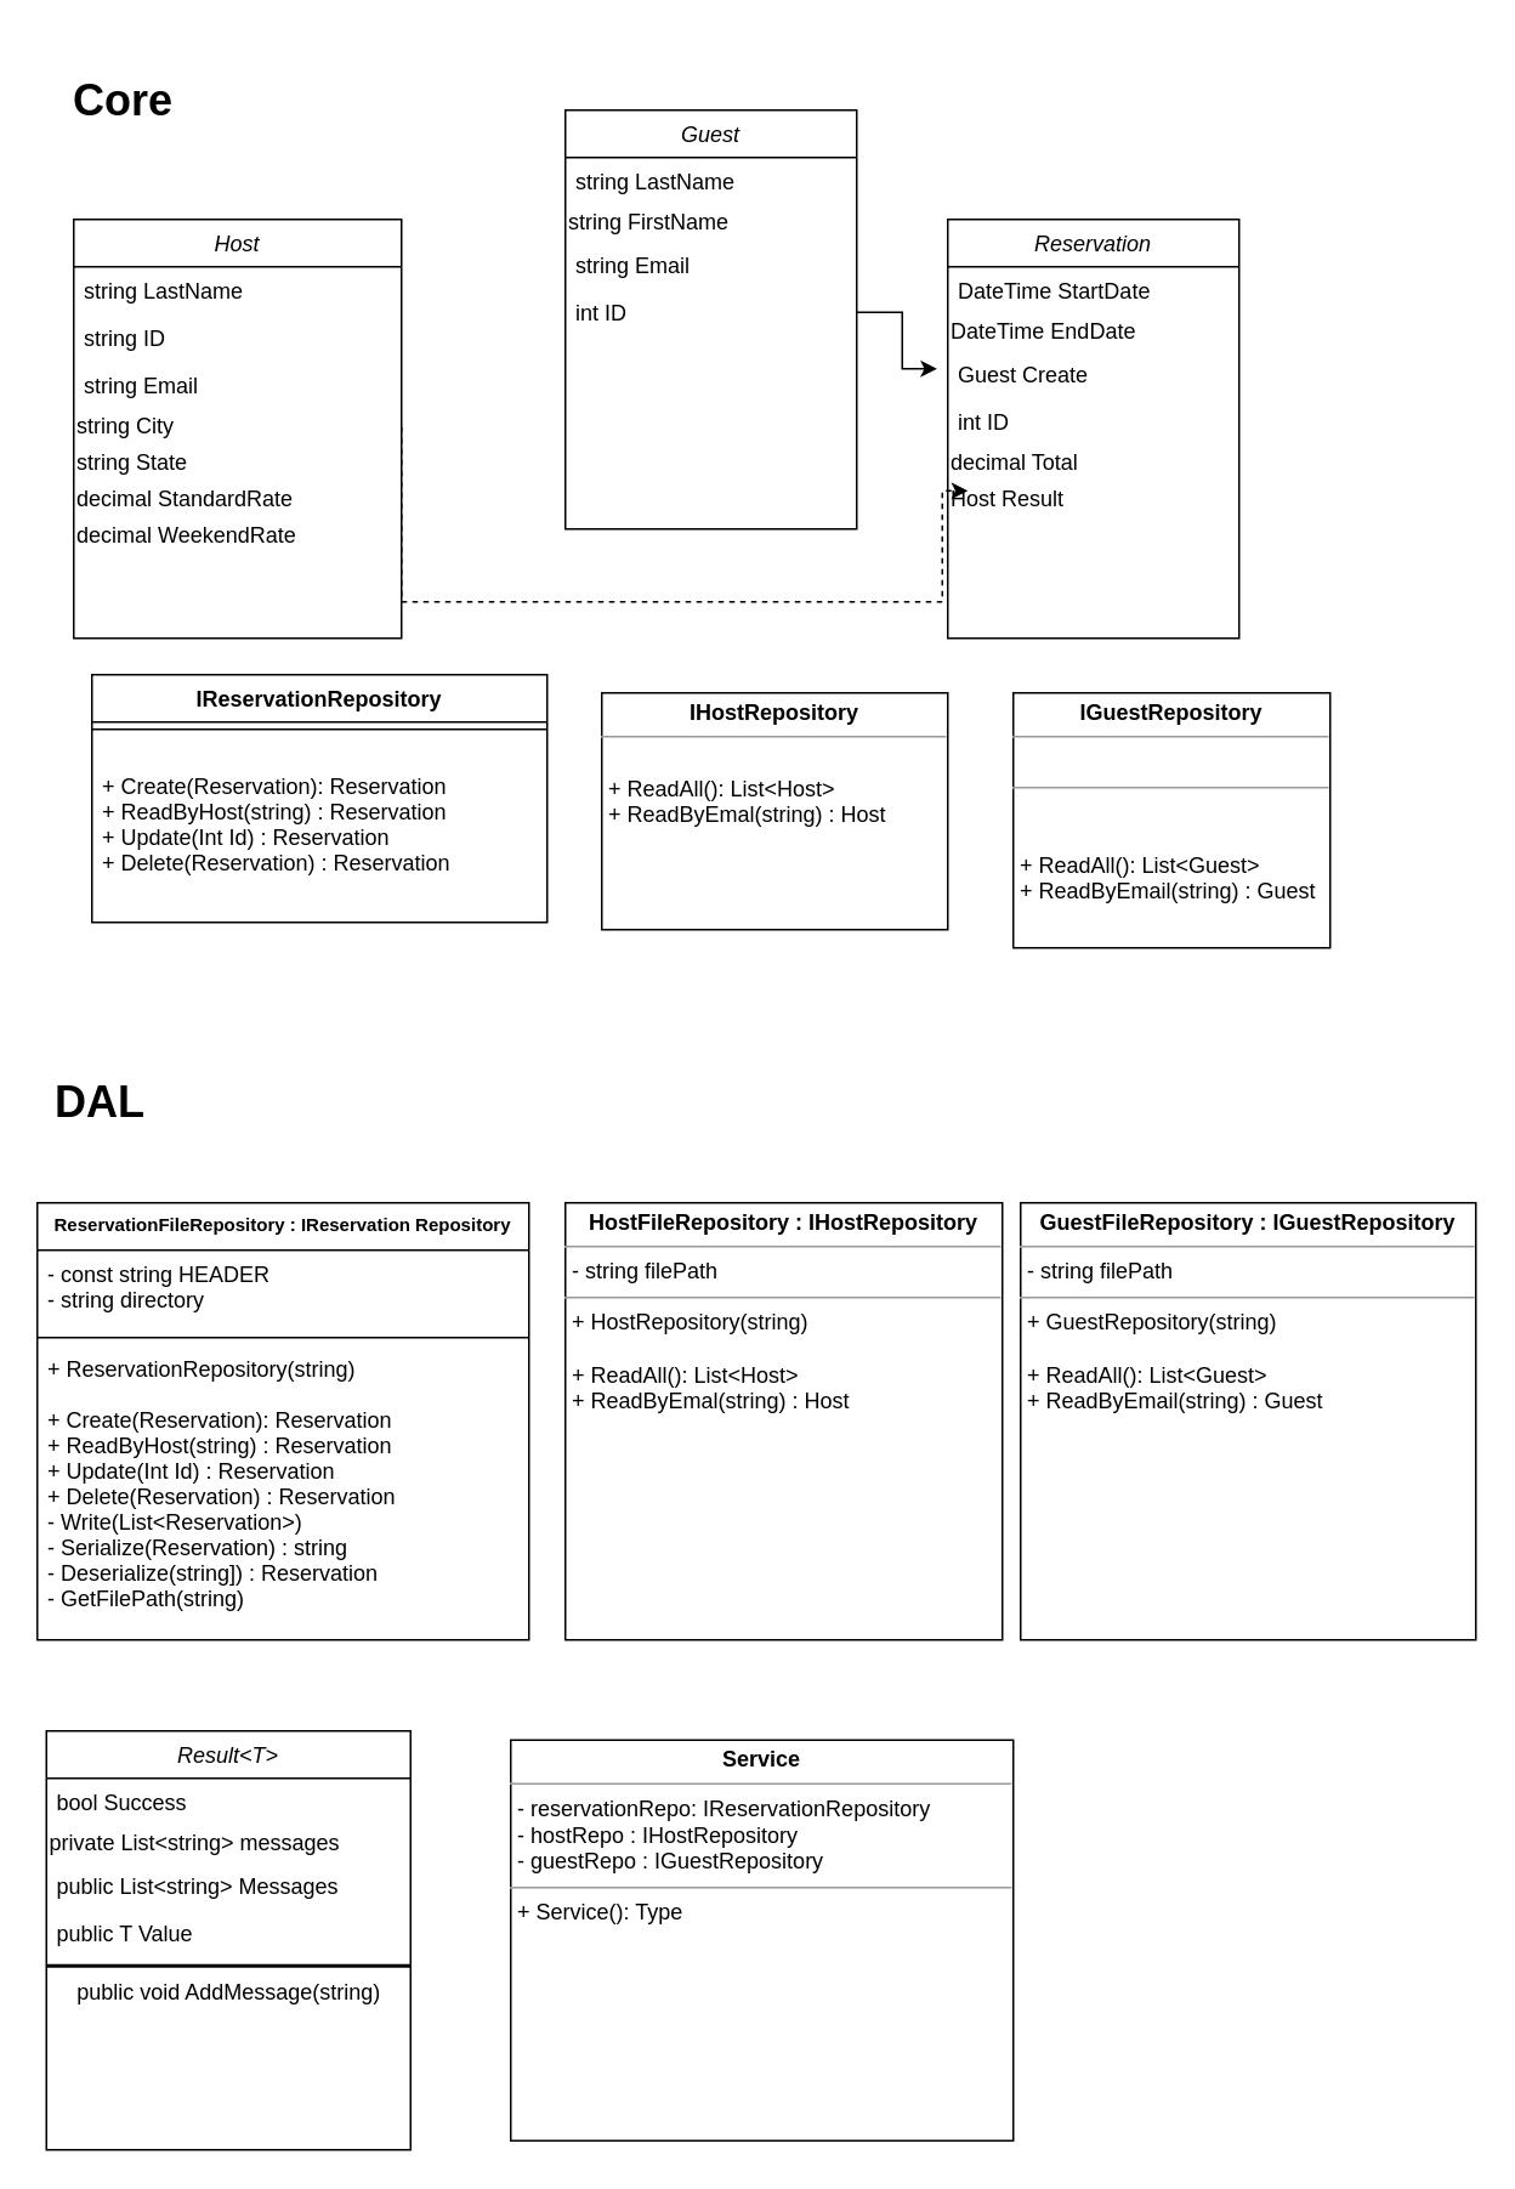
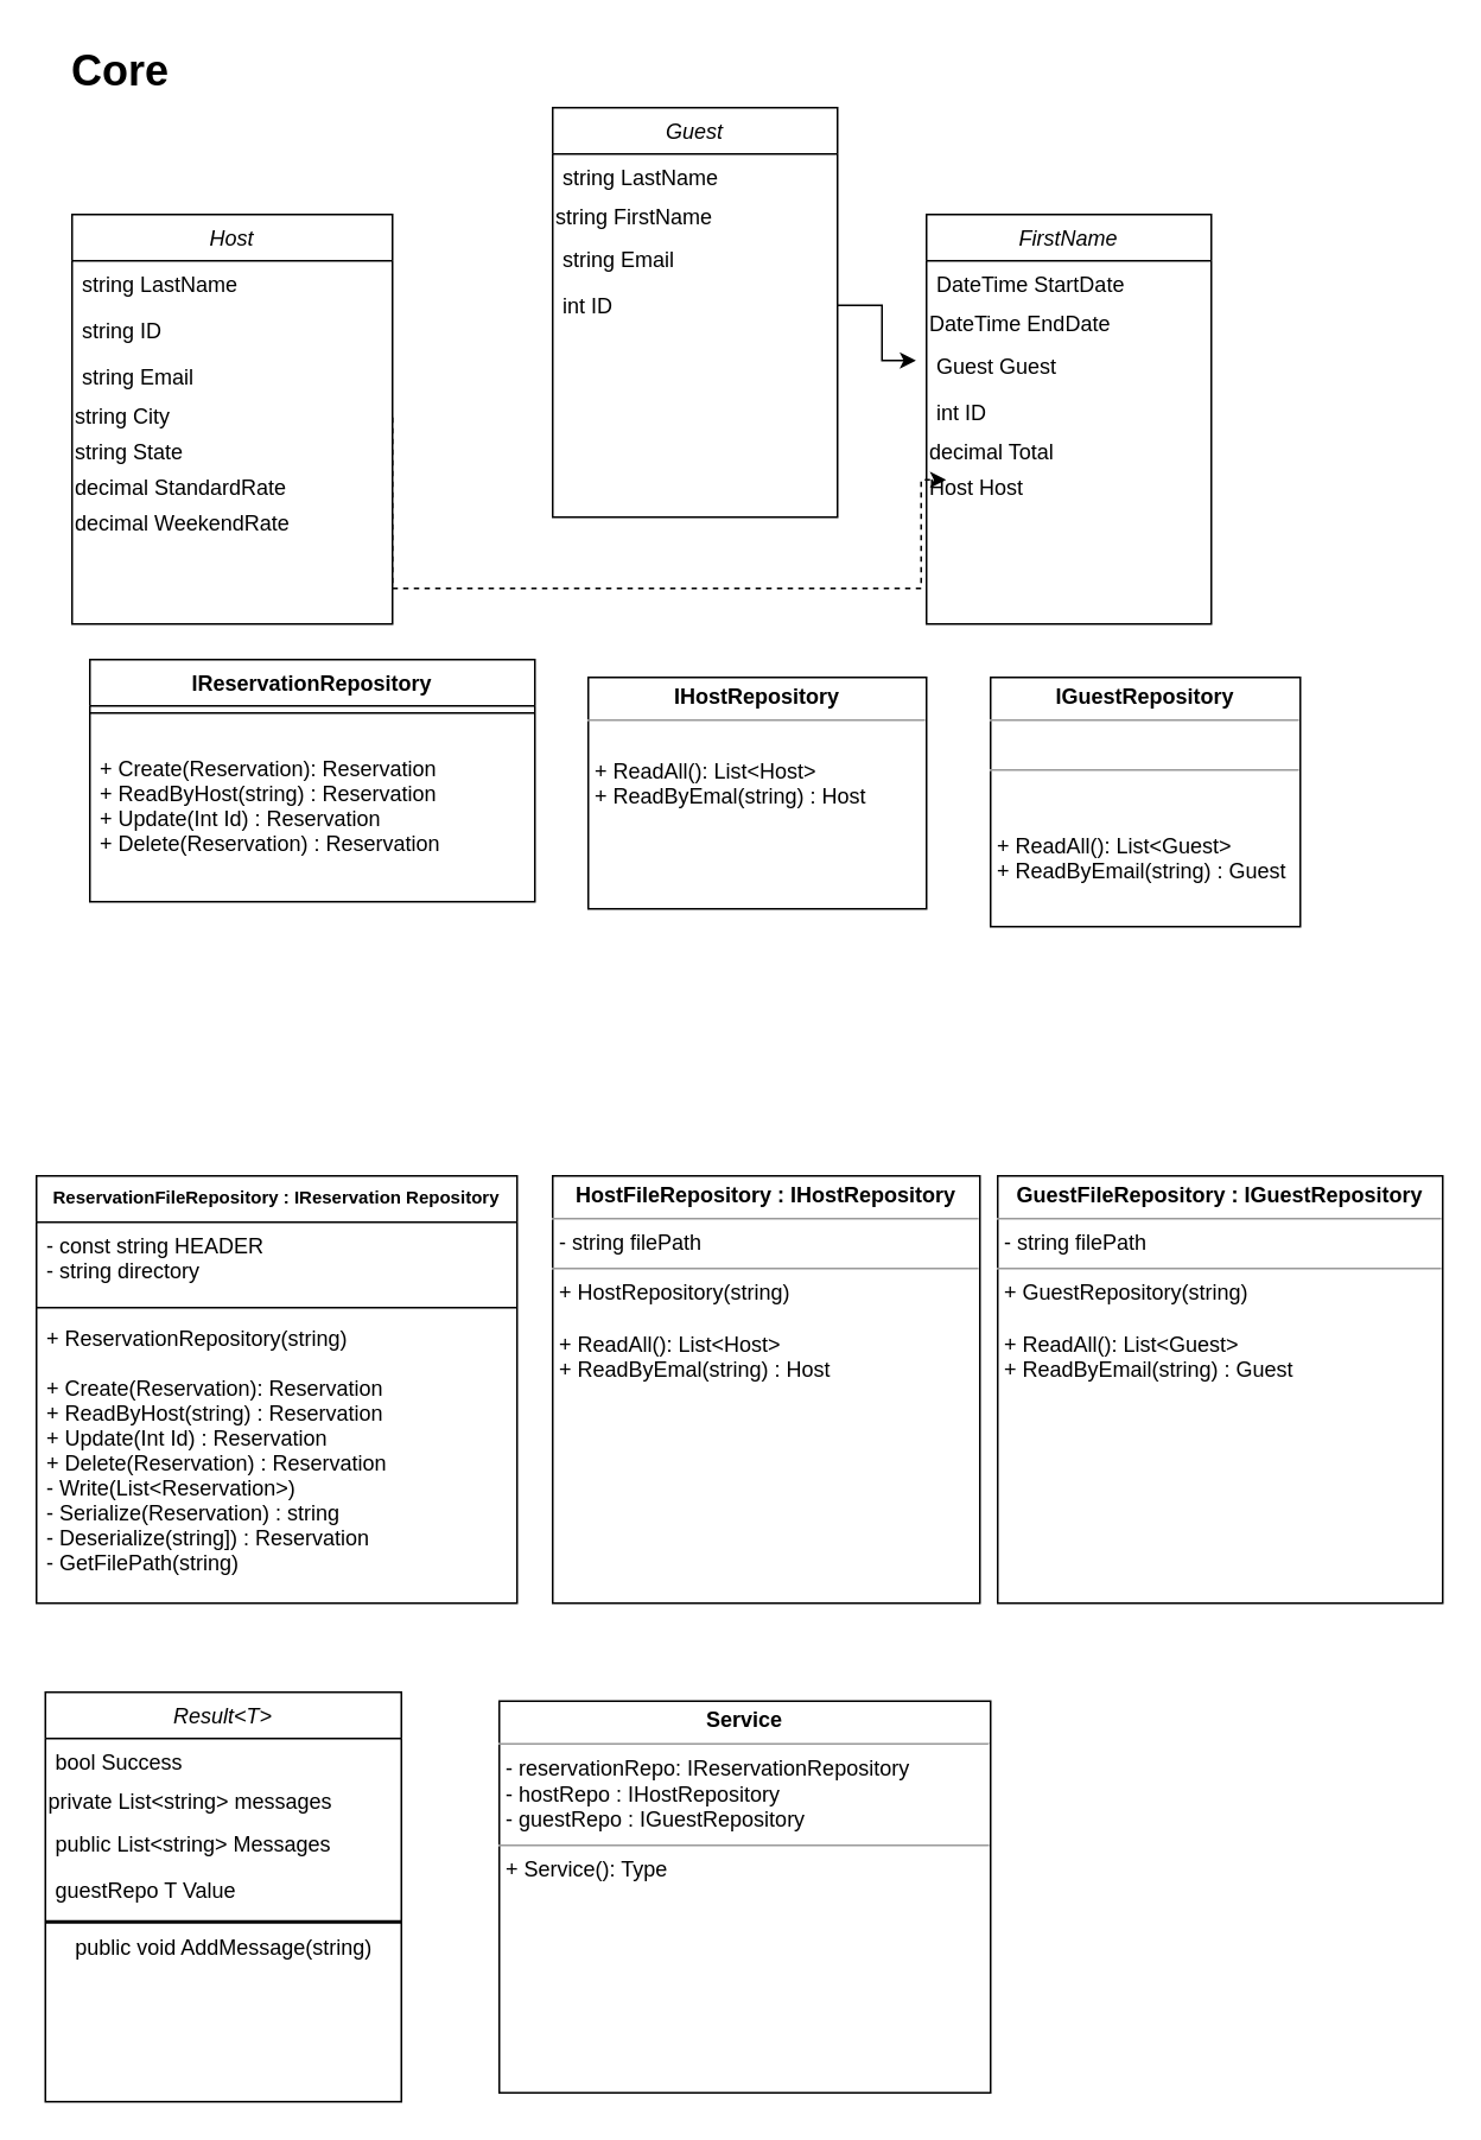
- <mxCell id="30" value="&lt;h1&gt;Core&lt;/h1&gt;&lt;p&gt;&lt;br&gt;&lt;/p&gt;" style="text;html=1;strokeColor=none;fillColor=none;spacing=5;spacingTop=-20;whiteSpace=wrap;overflow=hidden;rounded=0;align=left;" parent="1" vertex="1"><mxGeometry x="35" y="35" width="190" height="40" as="geometry" /></mxCell>
+ <mxCell id="30" value="&lt;h1&gt;Core&lt;/h1&gt;&lt;p&gt;&lt;br&gt;&lt;/p&gt;" style="text;html=1;strokeColor=none;fillColor=none;spacing=5;spacingTop=-20;whiteSpace=wrap;overflow=hidden;rounded=0;align=left;" parent="1" vertex="1"><mxGeometry x="35" y="20" width="190" height="40" as="geometry" /></mxCell>
- <mxCell id="15" value="Reservation" style="swimlane;fontStyle=2;align=center;verticalAlign=top;childLayout=stackLayout;horizontal=1;startSize=26;horizontalStack=0;resizeParent=1;resizeLast=0;collapsible=1;marginBottom=0;rounded=0;shadow=0;strokeWidth=1;" parent="1" vertex="1"><mxGeometry x="520" y="120" width="160" height="230" as="geometry"><mxRectangle x="230" y="140" width="160" height="26" as="alternateBounds" /></mxGeometry></mxCell>
+ <mxCell id="15" value="FirstName" style="swimlane;fontStyle=2;align=center;verticalAlign=top;childLayout=stackLayout;horizontal=1;startSize=26;horizontalStack=0;resizeParent=1;resizeLast=0;collapsible=1;marginBottom=0;rounded=0;shadow=0;strokeWidth=1;" parent="1" vertex="1"><mxGeometry x="520" y="120" width="160" height="230" as="geometry"><mxRectangle x="230" y="140" width="160" height="26" as="alternateBounds" /></mxGeometry></mxCell>
- <mxCell id="18" value="Guest Create" style="text;align=left;verticalAlign=top;spacingLeft=4;spacingRight=4;overflow=hidden;rotatable=0;points=[[0,0.5],[1,0.5]];portConstraint=eastwest;rounded=0;shadow=0;html=0;" parent="15" vertex="1"><mxGeometry y="72" width="160" height="26" as="geometry" /></mxCell>
+ <mxCell id="18" value="Guest Guest" style="text;align=left;verticalAlign=top;spacingLeft=4;spacingRight=4;overflow=hidden;rotatable=0;points=[[0,0.5],[1,0.5]];portConstraint=eastwest;rounded=0;shadow=0;html=0;" parent="15" vertex="1"><mxGeometry y="72" width="160" height="26" as="geometry" /></mxCell>
- <mxCell id="21" value="Host Result" style="text;html=1;align=left;verticalAlign=middle;resizable=0;points=[];autosize=1;strokeColor=none;" vertex="1" parent="15"><mxGeometry y="144" width="160" height="20" as="geometry" /></mxCell>
+ <mxCell id="21" value="Host Host" style="text;html=1;align=left;verticalAlign=middle;resizable=0;points=[];autosize=1;strokeColor=none;" vertex="1" parent="15"><mxGeometry y="144" width="160" height="20" as="geometry" /></mxCell>
- <mxCell id="31" value="&lt;h1&gt;DAL&lt;/h1&gt;" style="text;html=1;strokeColor=none;fillColor=none;spacing=5;spacingTop=-20;whiteSpace=wrap;overflow=hidden;rounded=0;align=left;" parent="1" vertex="1"><mxGeometry x="25" y="585" width="190" height="40" as="geometry" /></mxCell>
- <mxCell id="27" value="public T Value" style="text;align=left;verticalAlign=top;spacingLeft=4;spacingRight=4;overflow=hidden;rotatable=0;points=[[0,0.5],[1,0.5]];portConstraint=eastwest;rounded=0;shadow=0;html=0;" parent="23" vertex="1"><mxGeometry y="98" width="200" height="26" as="geometry" /></mxCell>
+ <mxCell id="27" value="guestRepo T Value" style="text;align=left;verticalAlign=top;spacingLeft=4;spacingRight=4;overflow=hidden;rotatable=0;points=[[0,0.5],[1,0.5]];portConstraint=eastwest;rounded=0;shadow=0;html=0;" parent="23" vertex="1"><mxGeometry y="98" width="200" height="26" as="geometry" /></mxCell>
